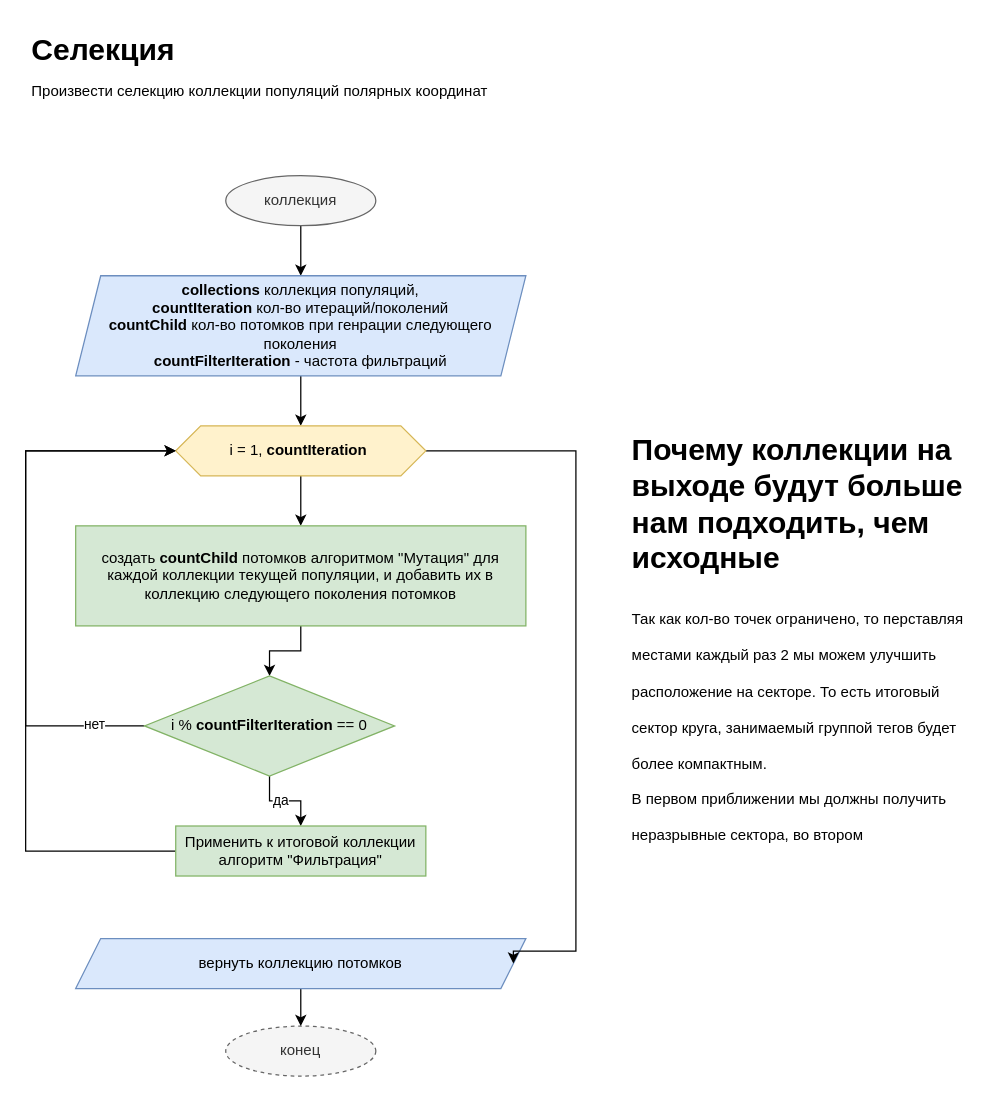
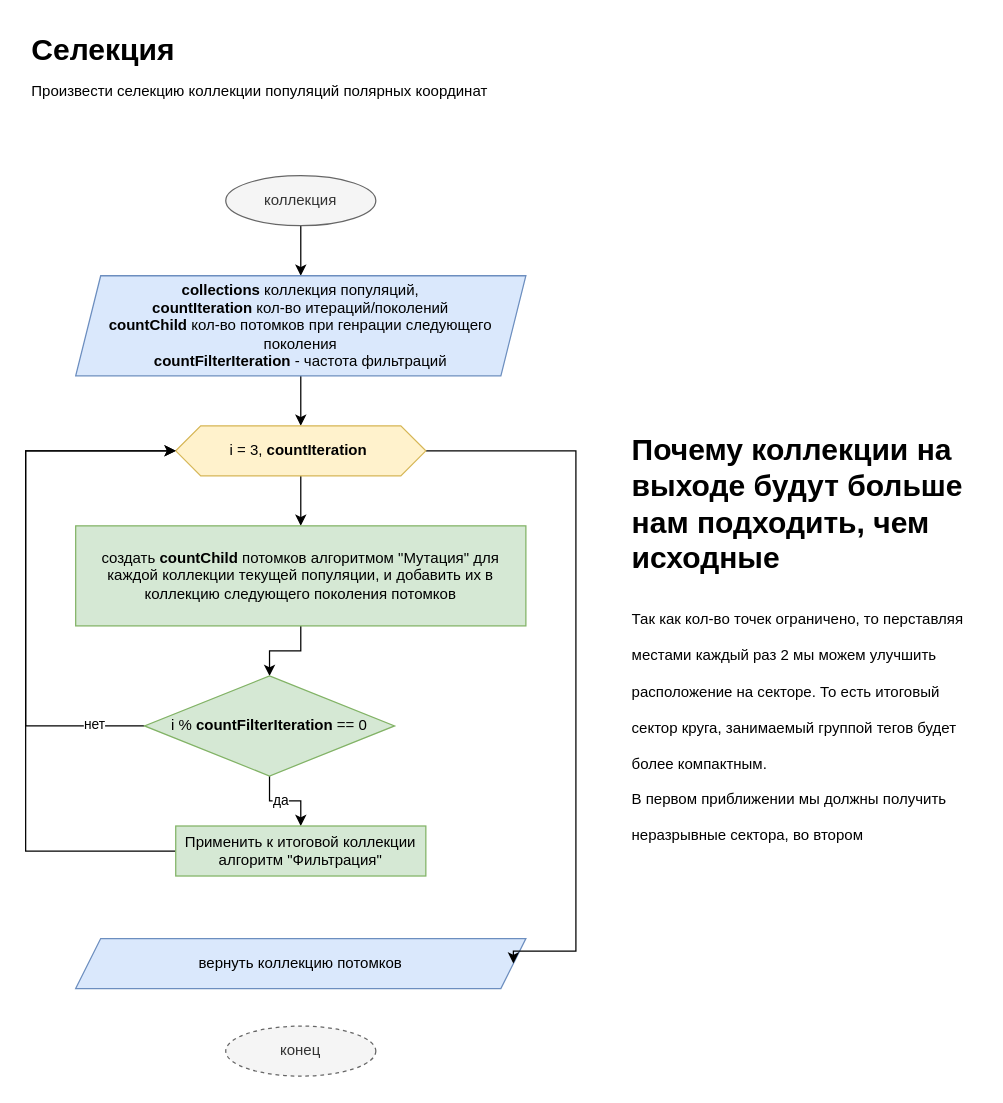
- <mxCell id="12" value="i = 1,&amp;nbsp;&lt;b style=&quot;border-color: var(--border-color);&quot;&gt;countIteration&lt;/b&gt;&amp;nbsp;" style="shape=hexagon;perimeter=hexagonPerimeter2;whiteSpace=wrap;html=1;fixedSize=1;fillColor=#fff2cc;strokeColor=#d6b656;" vertex="1" parent="1"><mxGeometry x="140" y="340" width="200" height="40" as="geometry" /></mxCell>
+ <mxCell id="12" value="i = 3,&amp;nbsp;&lt;b style=&quot;border-color: var(--border-color);&quot;&gt;countIteration&lt;/b&gt;&amp;nbsp;" style="shape=hexagon;perimeter=hexagonPerimeter2;whiteSpace=wrap;html=1;fixedSize=1;fillColor=#fff2cc;strokeColor=#d6b656;" vertex="1" parent="1"><mxGeometry x="140" y="340" width="200" height="40" as="geometry" /></mxCell>
- <mxCell id="8" value="" style="edgeStyle=orthogonalEdgeStyle;rounded=0;orthogonalLoop=1;jettySize=auto;html=1;" parent="1" source="9" target="7" edge="1"><mxGeometry relative="1" as="geometry" /></mxCell>
